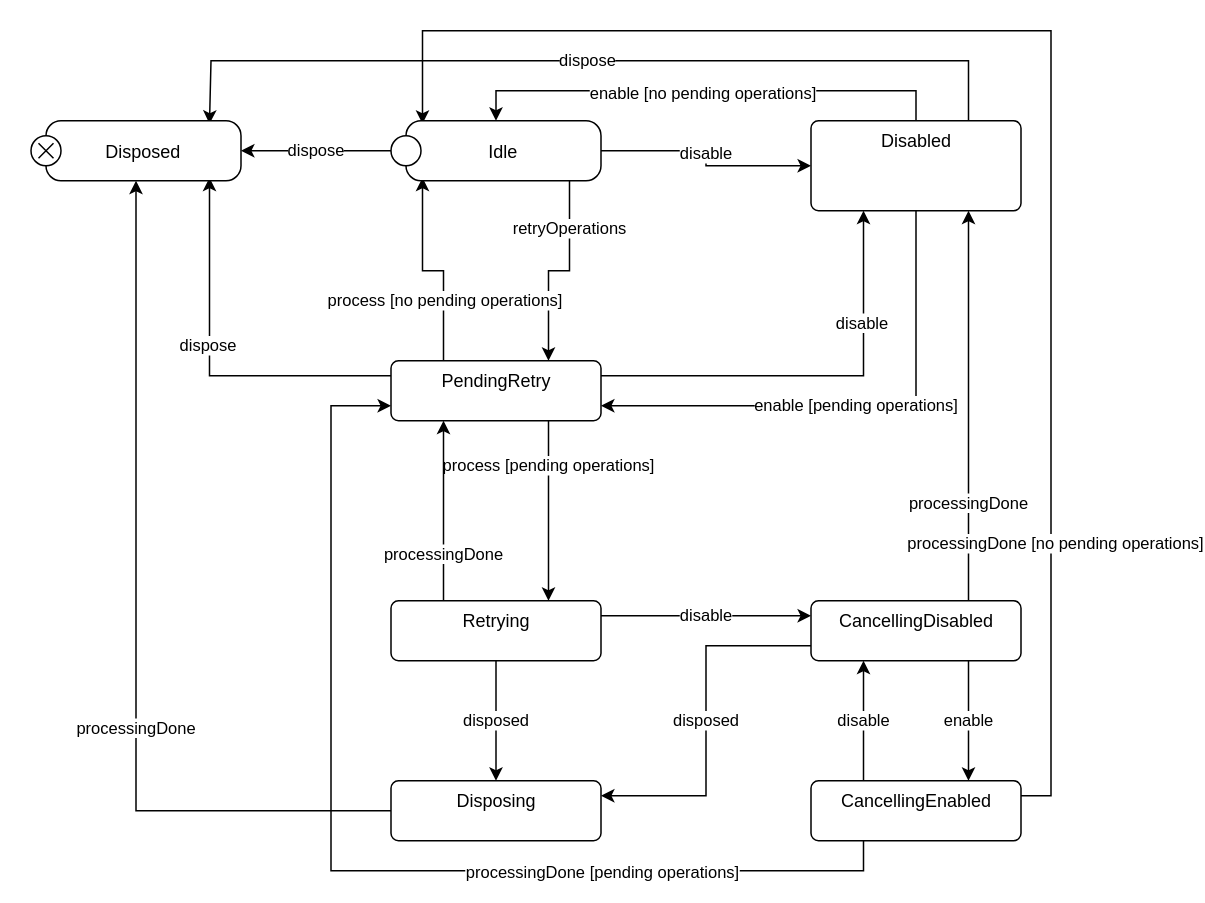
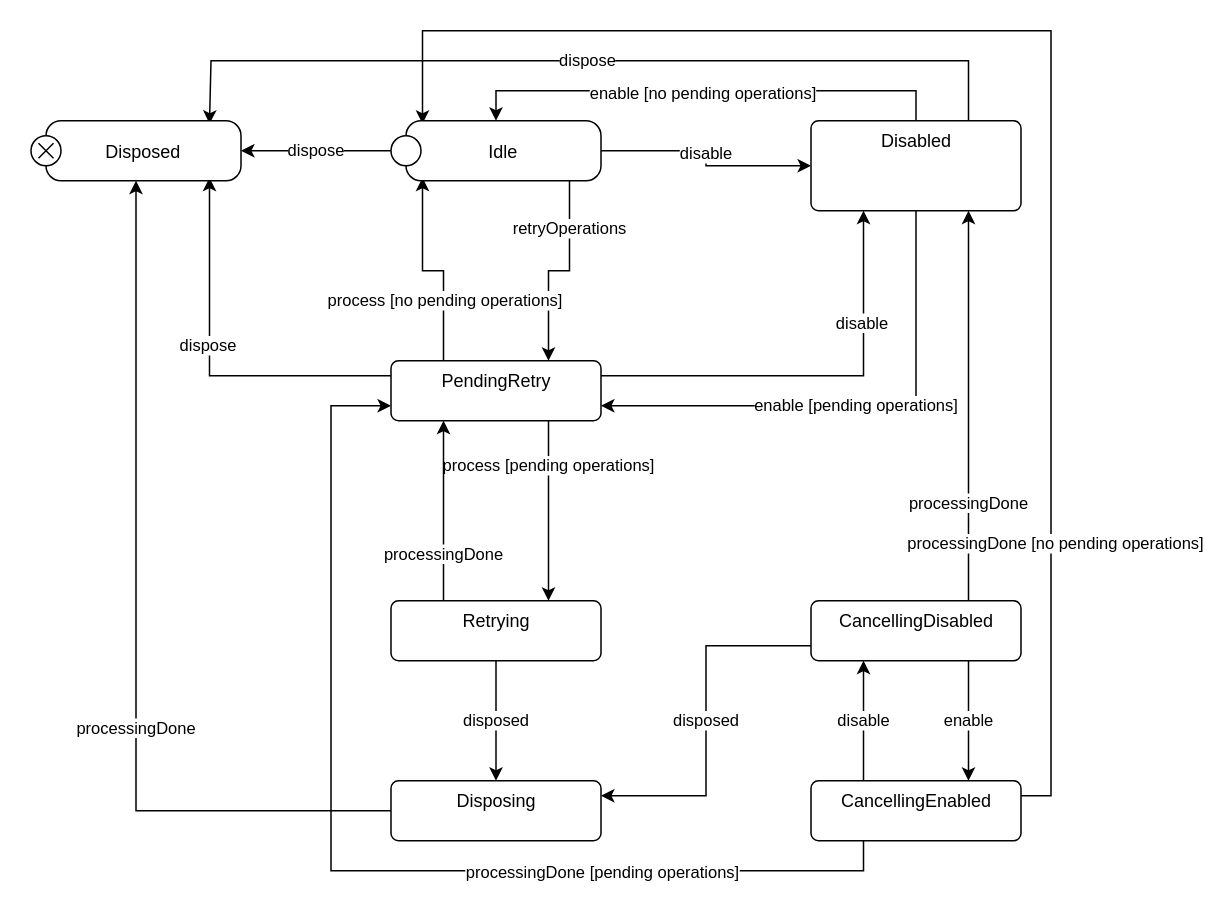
- <mxCell id="19" value="disable" style="edgeStyle=orthogonalEdgeStyle;rounded=0;orthogonalLoop=1;jettySize=auto;html=1;exitX=1;exitY=0.25;exitDx=0;exitDy=0;entryX=0;entryY=0.25;entryDx=0;entryDy=0;" edge="1" parent="1" source="23" target="27"><mxGeometry relative="1" as="geometry" /></mxCell>
